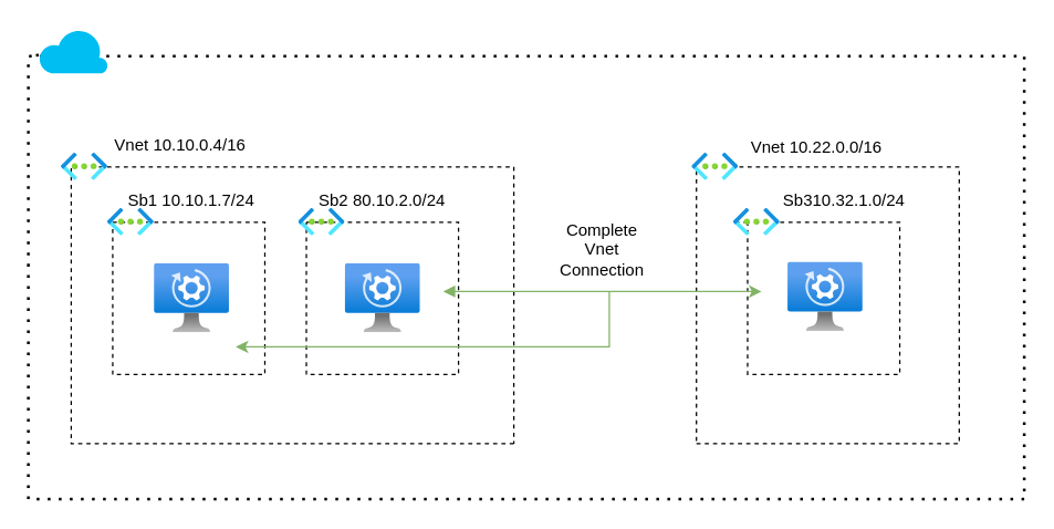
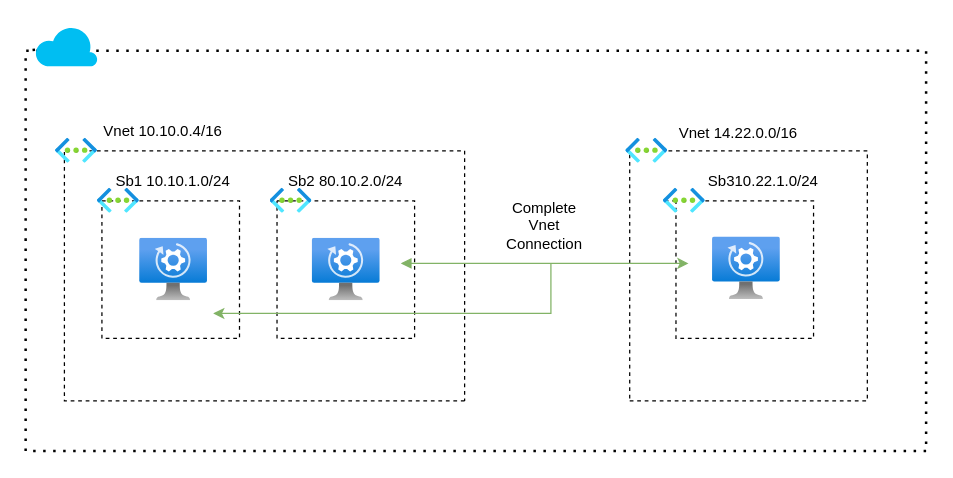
- <mxCell id="20" value="Vnet 10.22.0.0/16" style="text;html=1;strokeColor=none;fillColor=none;align=center;verticalAlign=middle;whiteSpace=wrap;rounded=0;" vertex="1" parent="1"><mxGeometry x="530" y="91" width="120" height="30" as="geometry" /></mxCell>
+ <mxCell id="20" value="Vnet 14.22.0.0/16" style="text;html=1;strokeColor=none;fillColor=none;align=center;verticalAlign=middle;whiteSpace=wrap;rounded=0;" vertex="1" parent="1"><mxGeometry x="530" y="91" width="120" height="30" as="geometry" /></mxCell>
- <mxCell id="19" value="Sb1 10.10.1.7/24" style="text;html=1;strokeColor=none;fillColor=none;align=center;verticalAlign=middle;whiteSpace=wrap;rounded=0;" vertex="1" parent="1"><mxGeometry x="78.42" y="130" width="120" height="30" as="geometry" /></mxCell>
+ <mxCell id="19" value="Sb1 10.10.1.0/24" style="text;html=1;strokeColor=none;fillColor=none;align=center;verticalAlign=middle;whiteSpace=wrap;rounded=0;" vertex="1" parent="1"><mxGeometry x="78.42" y="130" width="120" height="30" as="geometry" /></mxCell>
- <mxCell id="22" value="Sb310.32.1.0/24" style="text;html=1;strokeColor=none;fillColor=none;align=center;verticalAlign=middle;whiteSpace=wrap;rounded=0;" vertex="1" parent="1"><mxGeometry x="550" y="130" width="120" height="30" as="geometry" /></mxCell>
+ <mxCell id="22" value="Sb310.22.1.0/24" style="text;html=1;strokeColor=none;fillColor=none;align=center;verticalAlign=middle;whiteSpace=wrap;rounded=0;" vertex="1" parent="1"><mxGeometry x="550" y="130" width="120" height="30" as="geometry" /></mxCell>
